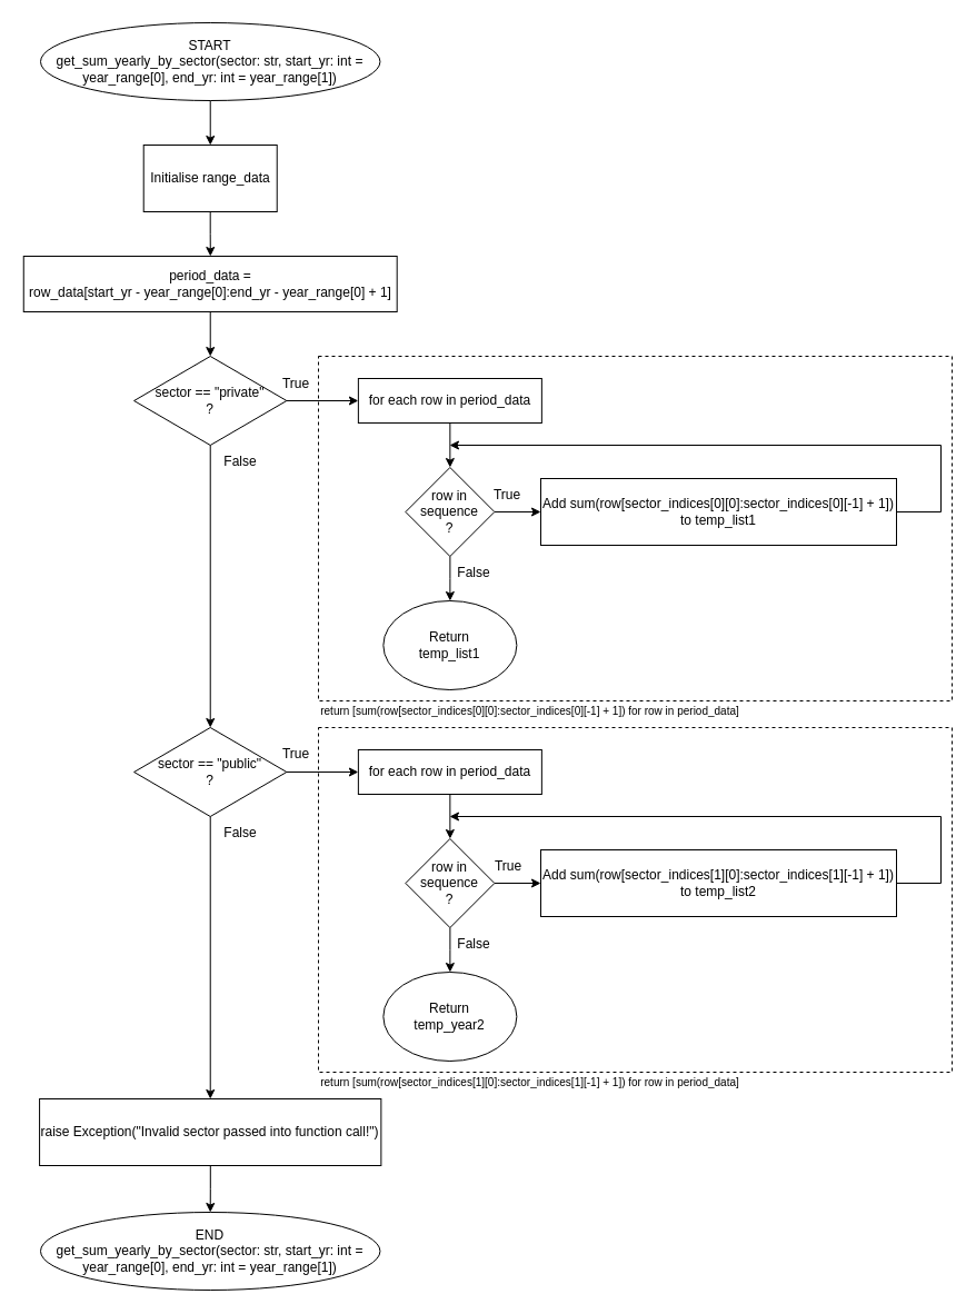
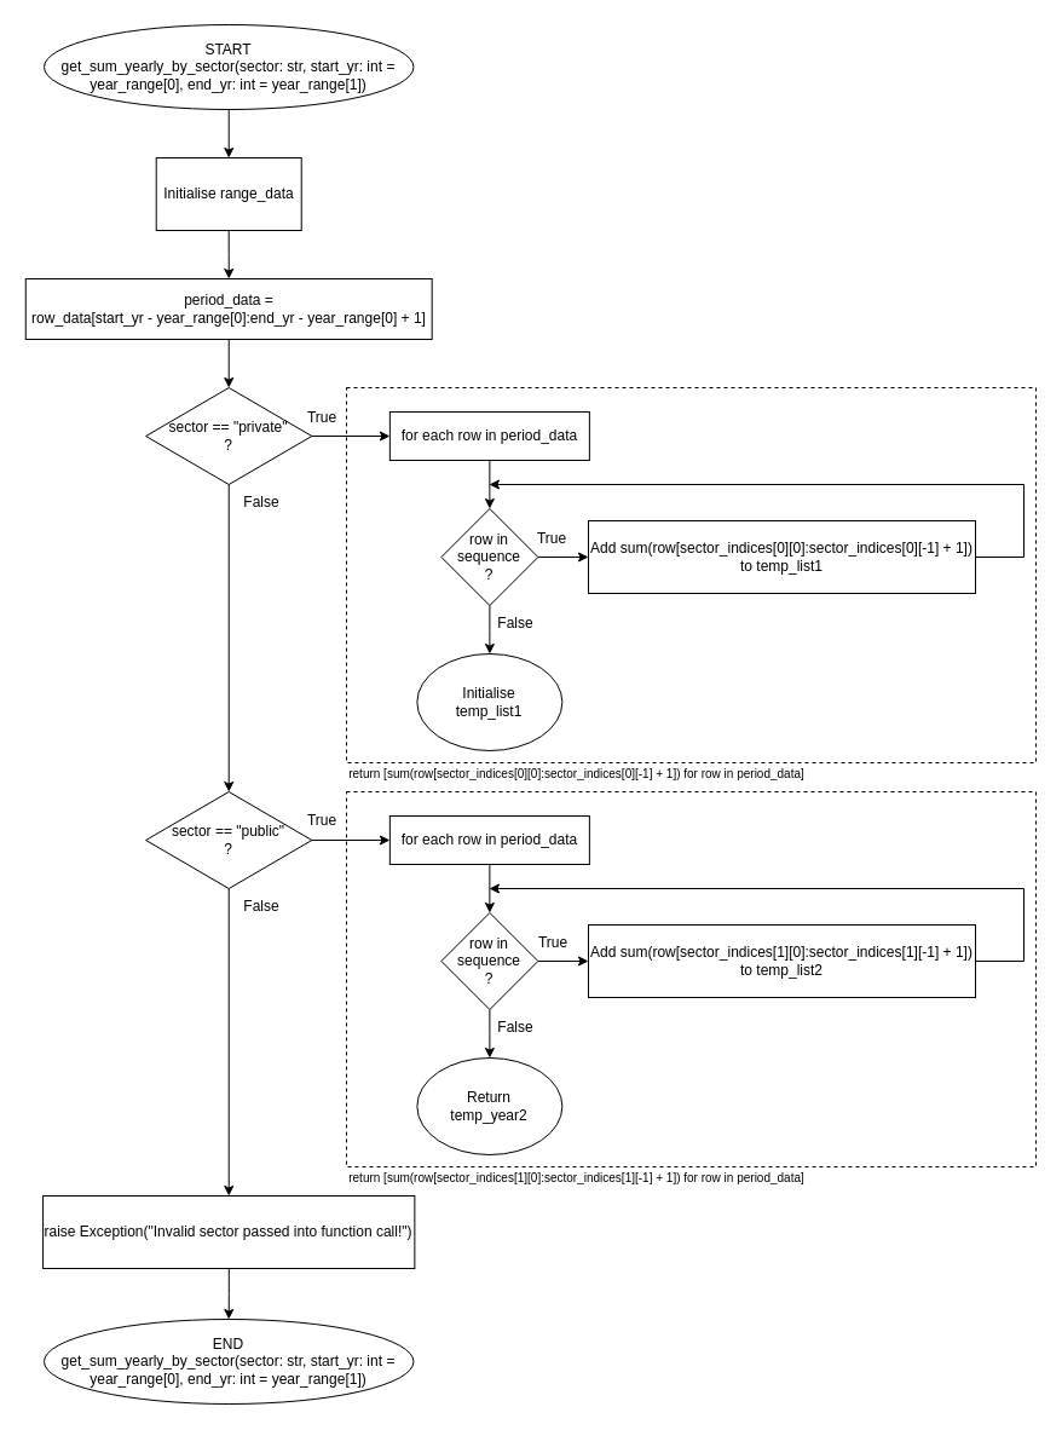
- <mxCell id="22" value="Return&lt;br&gt;temp_list1" style="ellipse;whiteSpace=wrap;html=1;" vertex="1" parent="1"><mxGeometry x="344.37" y="540" width="120" height="80" as="geometry" /></mxCell>
+ <mxCell id="22" value="Initialise&lt;br&gt;temp_list1" style="ellipse;whiteSpace=wrap;html=1;" vertex="1" parent="1"><mxGeometry x="344.37" y="540" width="120" height="80" as="geometry" /></mxCell>
